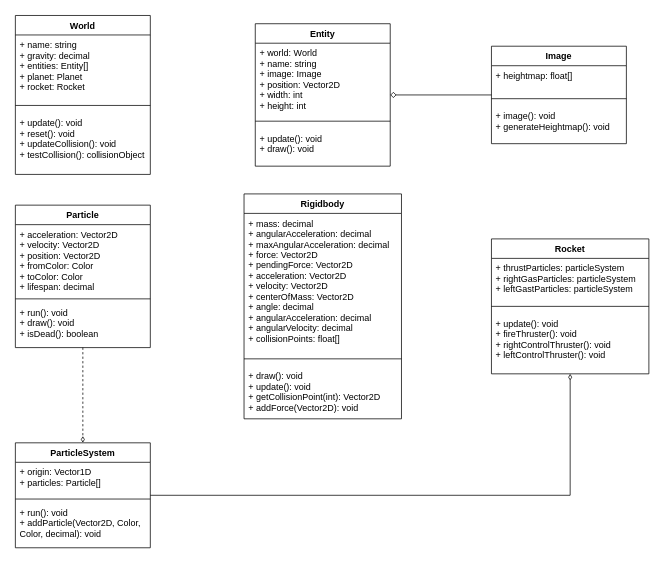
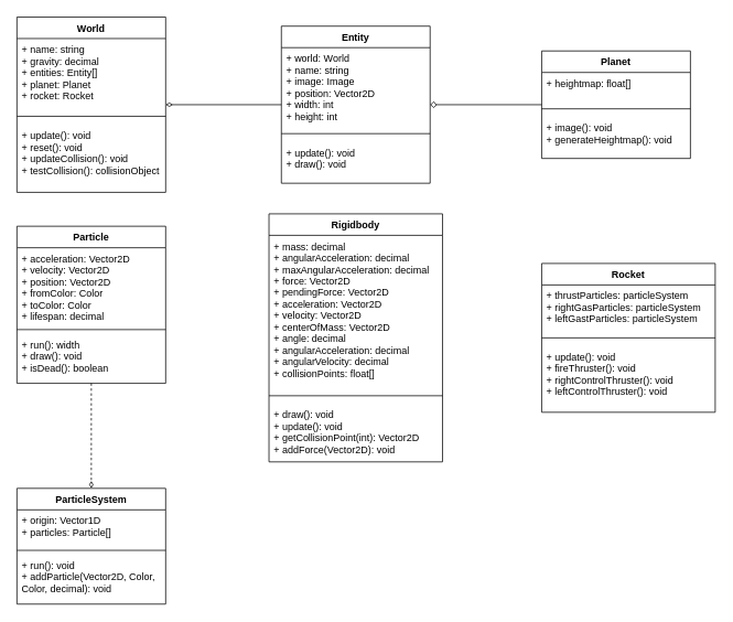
- <mxCell id="16" value="Image&#10;" style="swimlane;fontStyle=1;align=center;verticalAlign=top;childLayout=stackLayout;horizontal=1;startSize=26;horizontalStack=0;resizeParent=1;resizeParentMax=0;resizeLast=0;collapsible=1;marginBottom=0;" vertex="1" parent="1"><mxGeometry x="655" y="61" width="180" height="130" as="geometry" /></mxCell>
+ <mxCell id="16" value="Planet&#10;" style="swimlane;fontStyle=1;align=center;verticalAlign=top;childLayout=stackLayout;horizontal=1;startSize=26;horizontalStack=0;resizeParent=1;resizeParentMax=0;resizeLast=0;collapsible=1;marginBottom=0;" vertex="1" parent="1"><mxGeometry x="655" y="61" width="180" height="130" as="geometry" /></mxCell>
+ <mxCell id="6" style="edgeStyle=orthogonalEdgeStyle;rounded=0;orthogonalLoop=1;jettySize=auto;html=1;endArrow=diamondThin;endFill=0;strokeWidth=1;" edge="1" parent="1" source="7" target="2"><mxGeometry relative="1" as="geometry" /></mxCell>
- <mxCell id="28" value="+ run(): void&#10;+ draw(): void&#10;+ isDead(): boolean&#10;" style="text;strokeColor=none;fillColor=none;align=left;verticalAlign=top;spacingLeft=4;spacingRight=4;overflow=hidden;rotatable=0;points=[[0,0.5],[1,0.5]];portConstraint=eastwest;" vertex="1" parent="25"><mxGeometry y="130" width="180" height="60" as="geometry" /></mxCell>
+ <mxCell id="28" value="+ run(): width&#10;+ draw(): void&#10;+ isDead(): boolean&#10;" style="text;strokeColor=none;fillColor=none;align=left;verticalAlign=top;spacingLeft=4;spacingRight=4;overflow=hidden;rotatable=0;points=[[0,0.5],[1,0.5]];portConstraint=eastwest;" vertex="1" parent="25"><mxGeometry y="130" width="180" height="60" as="geometry" /></mxCell>
- <mxCell id="29" style="edgeStyle=orthogonalEdgeStyle;rounded=0;orthogonalLoop=1;jettySize=auto;html=1;endArrow=diamondThin;endFill=0;strokeWidth=1;" edge="1" parent="1" source="30" target="20"><mxGeometry relative="1" as="geometry" /></mxCell>
